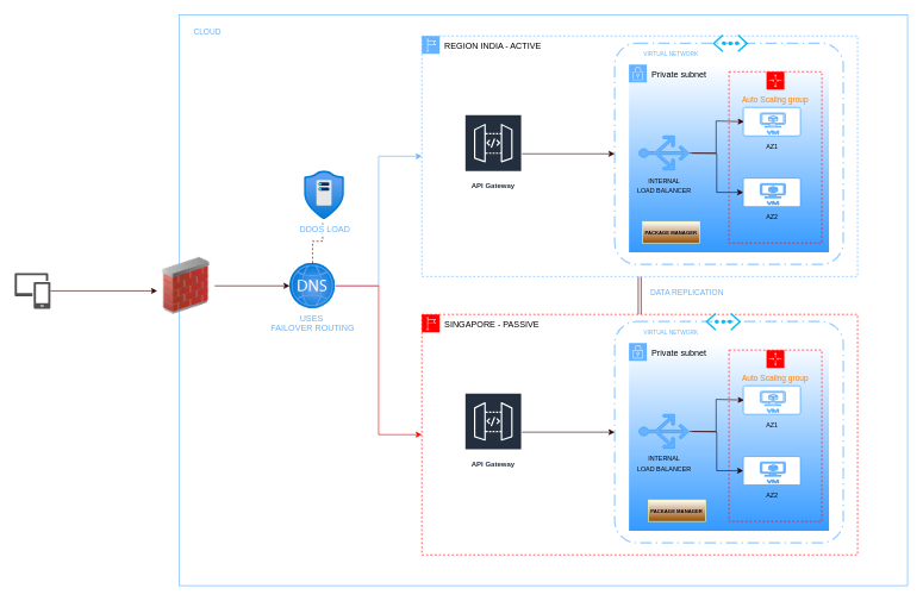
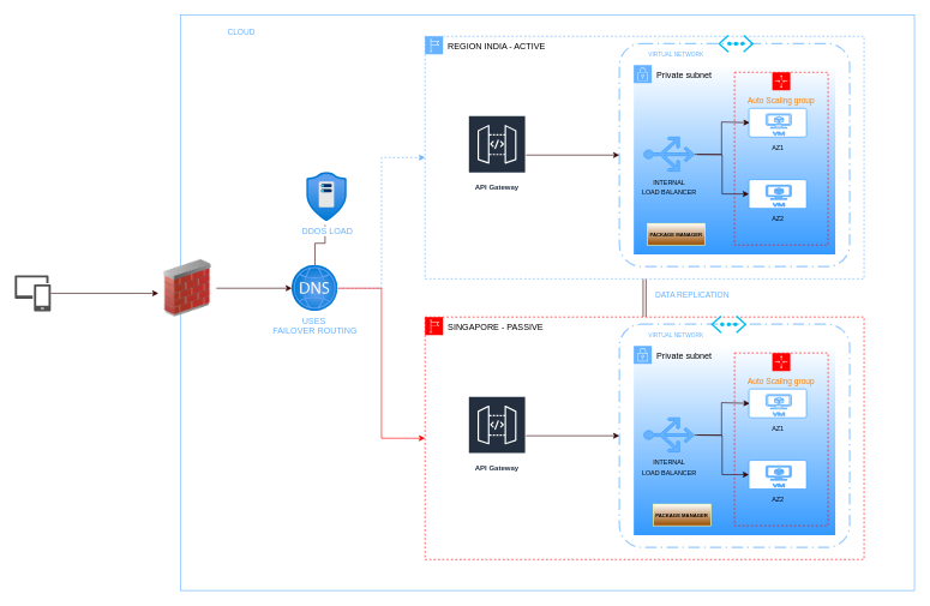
- <mxCell id="40" value="CLOUD" style="text;html=1;strokeColor=none;fillColor=none;align=center;verticalAlign=middle;whiteSpace=wrap;rounded=0;fontSize=11;fontColor=#66B2FF;" vertex="1" parent="1"><mxGeometry x="260" width="60" height="30" as="geometry" y="30" /></mxCell>
+ <mxCell id="40" value="CLOUD" style="text;html=1;strokeColor=none;fillColor=none;align=center;verticalAlign=middle;whiteSpace=wrap;rounded=0;fontSize=11;fontColor=#66B2FF;" vertex="1" parent="1"><mxGeometry x="305" y="30" width="60" height="30" as="geometry" /></mxCell>
- <mxCell id="36" style="edgeStyle=orthogonalEdgeStyle;rounded=0;orthogonalLoop=1;jettySize=auto;html=1;strokeColor=#66B2FF;fontSize=11;fontColor=#66B2FF;entryX=0;entryY=0.5;entryDx=0;entryDy=0;" edge="1" parent="1" source="38" target="5"><mxGeometry relative="1" as="geometry"><mxPoint x="580" y="222" as="targetPoint" /></mxGeometry></mxCell>
+ <mxCell id="36" style="edgeStyle=orthogonalEdgeStyle;rounded=0;orthogonalLoop=1;jettySize=auto;html=1;strokeColor=#66B2FF;fontSize=11;fontColor=#66B2FF;entryX=0;entryY=0.5;entryDx=0;entryDy=0;dashed=1;" edge="1" parent="1" source="38" target="5"><mxGeometry relative="1" as="geometry"><mxPoint x="580" y="222" as="targetPoint" /></mxGeometry></mxCell>
- <mxCell id="35" style="edgeStyle=orthogonalEdgeStyle;rounded=0;orthogonalLoop=1;jettySize=auto;html=1;entryX=0.464;entryY=1.066;entryDx=0;entryDy=0;entryPerimeter=0;strokeColor=#330000;fontSize=11;fontColor=#66B2FF;dashed=1;" edge="1" parent="1" source="38" target="39"><mxGeometry relative="1" as="geometry" /></mxCell>
+ <mxCell id="35" style="edgeStyle=orthogonalEdgeStyle;rounded=0;orthogonalLoop=1;jettySize=auto;html=1;entryX=0.464;entryY=1.066;entryDx=0;entryDy=0;entryPerimeter=0;strokeColor=#330000;fontSize=11;fontColor=#66B2FF;" edge="1" parent="1" source="38" target="39"><mxGeometry relative="1" as="geometry" /></mxCell>
